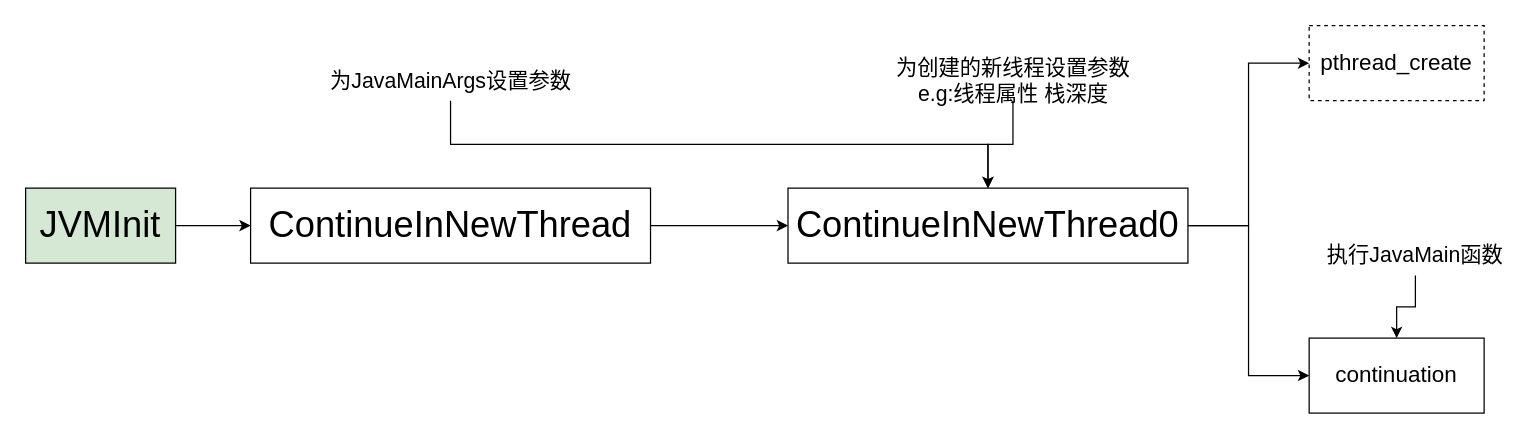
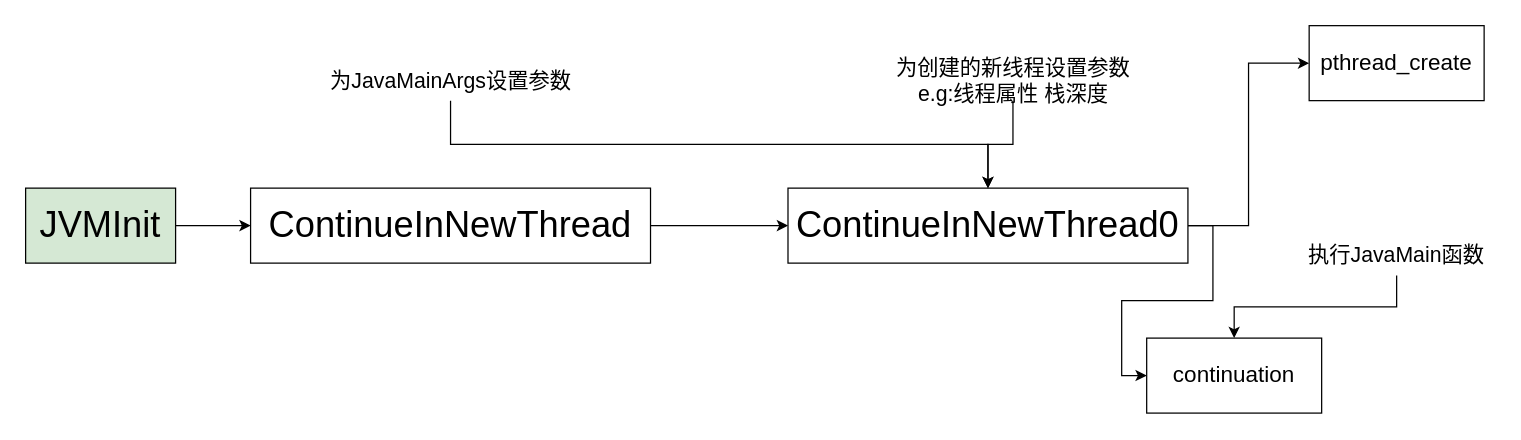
- <mxCell id="9" value="&lt;font style=&quot;font-size: 18px;&quot;&gt;pthread_create&lt;/font&gt;" style="rounded=0;whiteSpace=wrap;html=1;dashed=1;" vertex="1" parent="1"><mxGeometry x="1047" y="20" width="140" height="60" as="geometry" /></mxCell>
+ <mxCell id="9" value="&lt;font style=&quot;font-size: 18px;&quot;&gt;pthread_create&lt;/font&gt;" style="rounded=0;whiteSpace=wrap;html=1;" vertex="1" parent="1"><mxGeometry x="1047" y="20" width="140" height="60" as="geometry" /></mxCell>
- <mxCell id="16" value="&lt;font style=&quot;font-size: 17px;&quot;&gt;执行JavaMain函数&lt;/font&gt;" style="text;html=1;strokeColor=none;fillColor=none;align=center;verticalAlign=middle;whiteSpace=wrap;rounded=0;" vertex="1" parent="1"><mxGeometry x="1054.25" y="190" width="155.5" height="30" as="geometry" /></mxCell>
+ <mxCell id="16" value="&lt;font style=&quot;font-size: 17px;&quot;&gt;执行JavaMain函数&lt;/font&gt;" style="text;html=1;strokeColor=none;fillColor=none;align=center;verticalAlign=middle;whiteSpace=wrap;rounded=0;" vertex="1" parent="1"><mxGeometry x="1039.25" y="190" width="155.5" height="30" as="geometry" /></mxCell>
- <mxCell id="10" value="&lt;font style=&quot;font-size: 18px;&quot;&gt;continuation&lt;/font&gt;" style="rounded=0;whiteSpace=wrap;html=1;" vertex="1" parent="1"><mxGeometry x="1047" y="270" width="140" height="60" as="geometry" /></mxCell>
+ <mxCell id="10" value="&lt;font style=&quot;font-size: 18px;&quot;&gt;continuation&lt;/font&gt;" style="rounded=0;whiteSpace=wrap;html=1;" vertex="1" parent="1"><mxGeometry x="917" y="270" width="140" height="60" as="geometry" /></mxCell>
